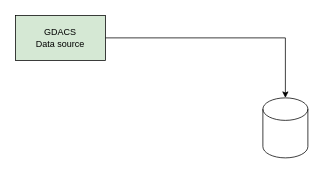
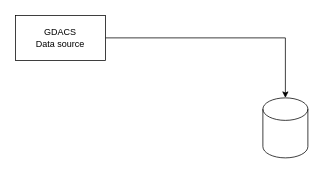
- <mxCell id="3" value="&lt;div&gt;GDACS&lt;/div&gt;&lt;div&gt;Data source&lt;br&gt;&lt;/div&gt;" style="rounded=0;whiteSpace=wrap;html=1;fillColor=#d5e8d4;" vertex="1" parent="1"><mxGeometry x="20" y="20" width="120" height="60" as="geometry" /></mxCell>
+ <mxCell id="3" value="&lt;div&gt;GDACS&lt;/div&gt;&lt;div&gt;Data source&lt;br&gt;&lt;/div&gt;" style="rounded=0;whiteSpace=wrap;html=1;" vertex="1" parent="1"><mxGeometry x="20" y="20" width="120" height="60" as="geometry" /></mxCell>
